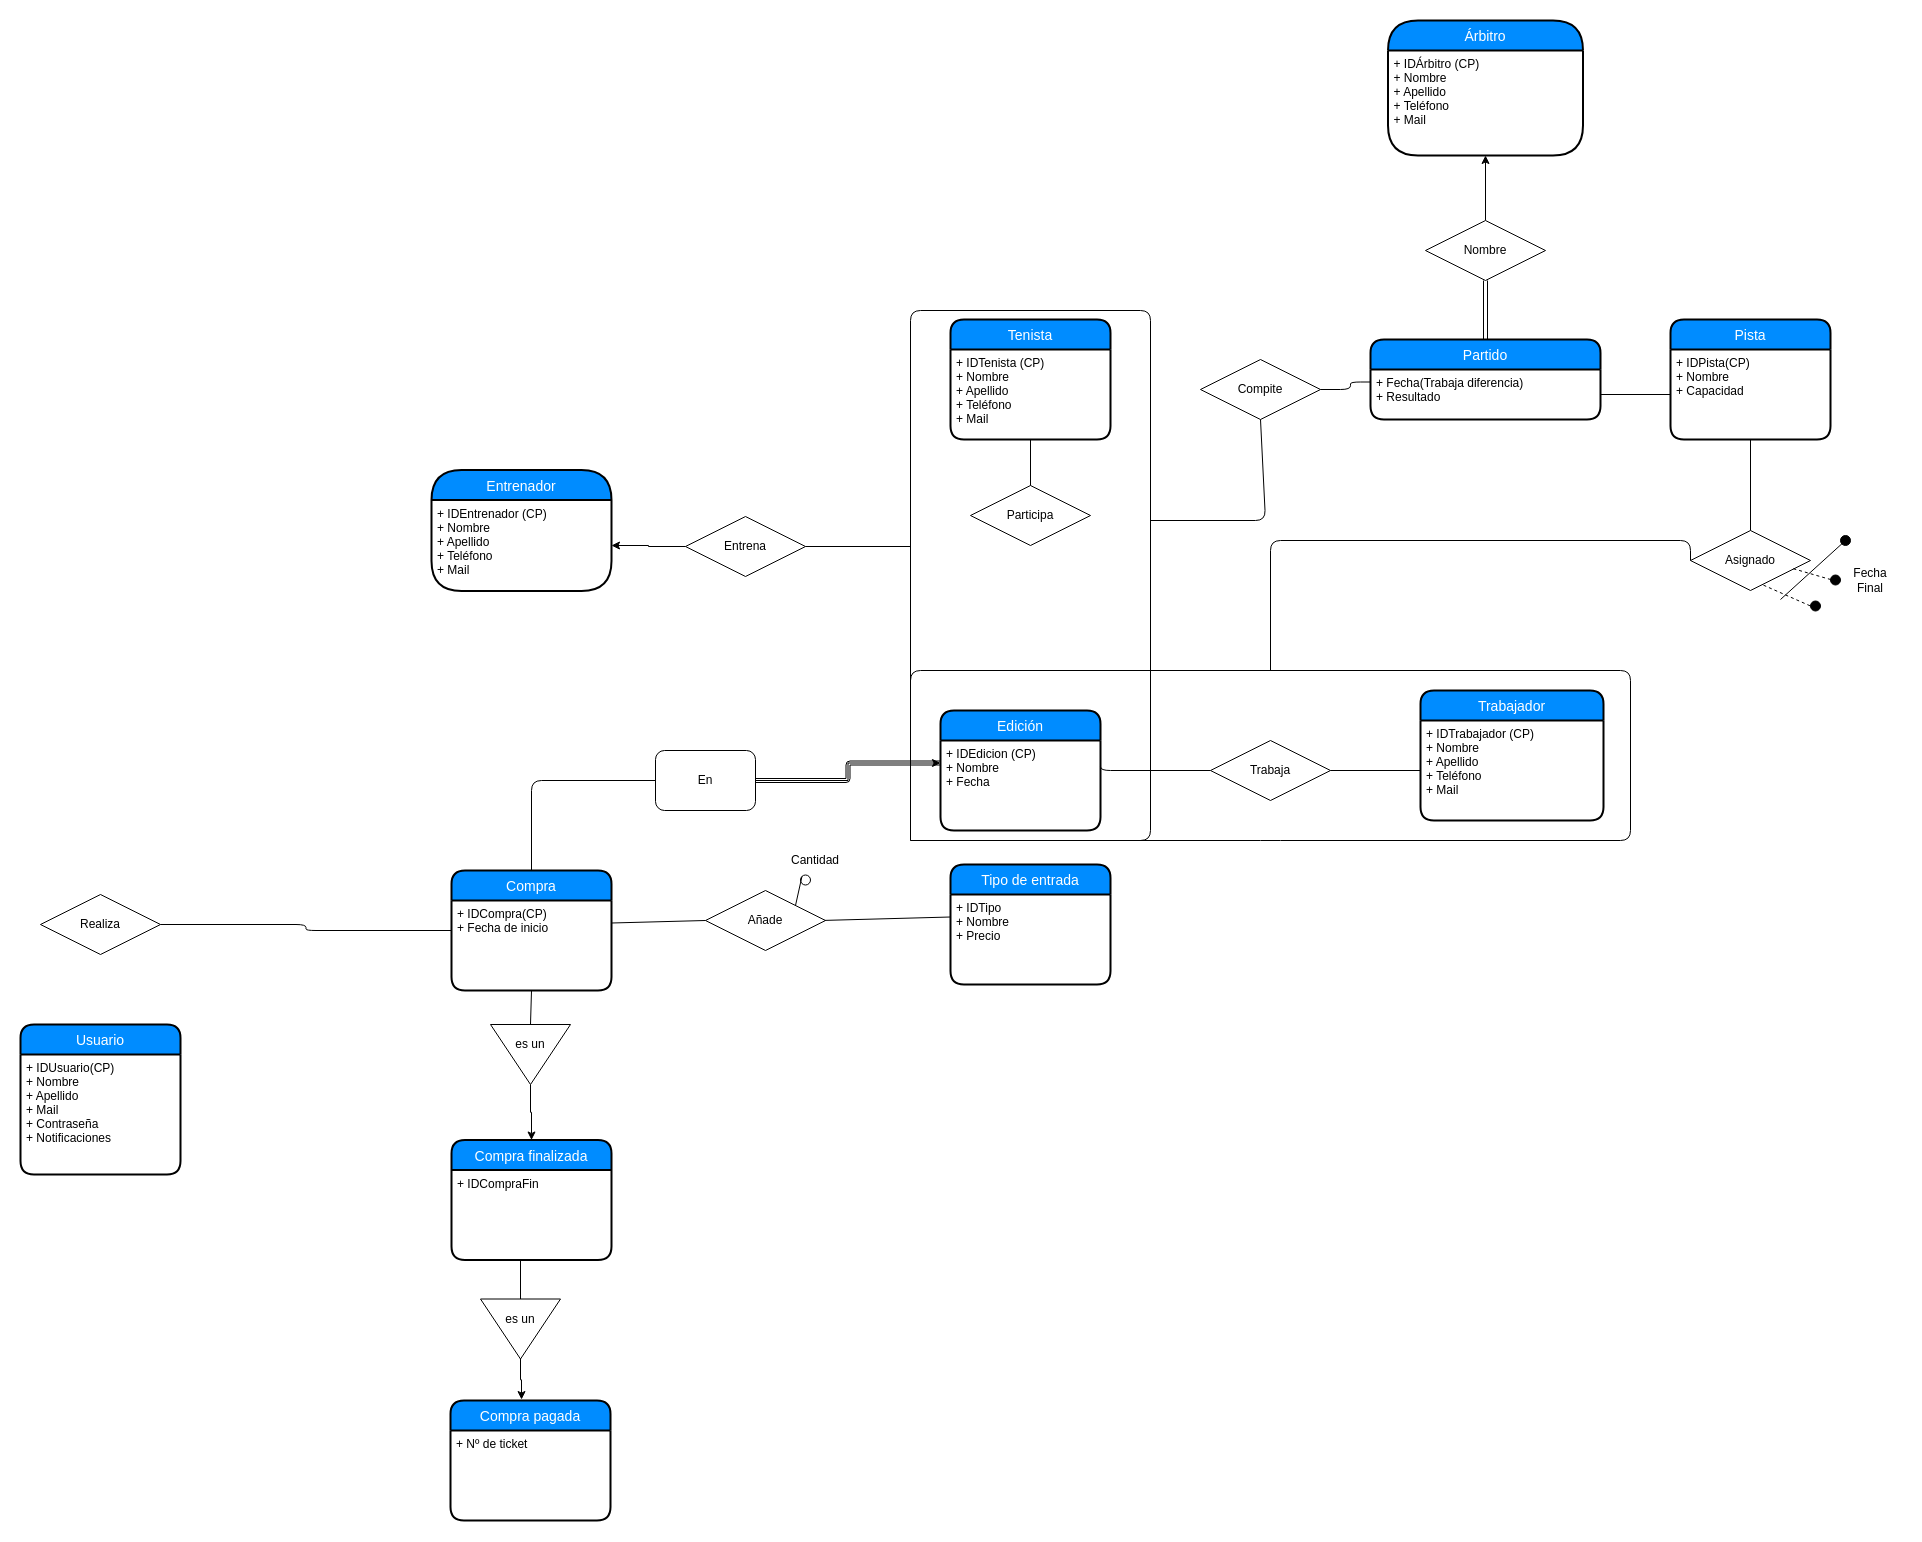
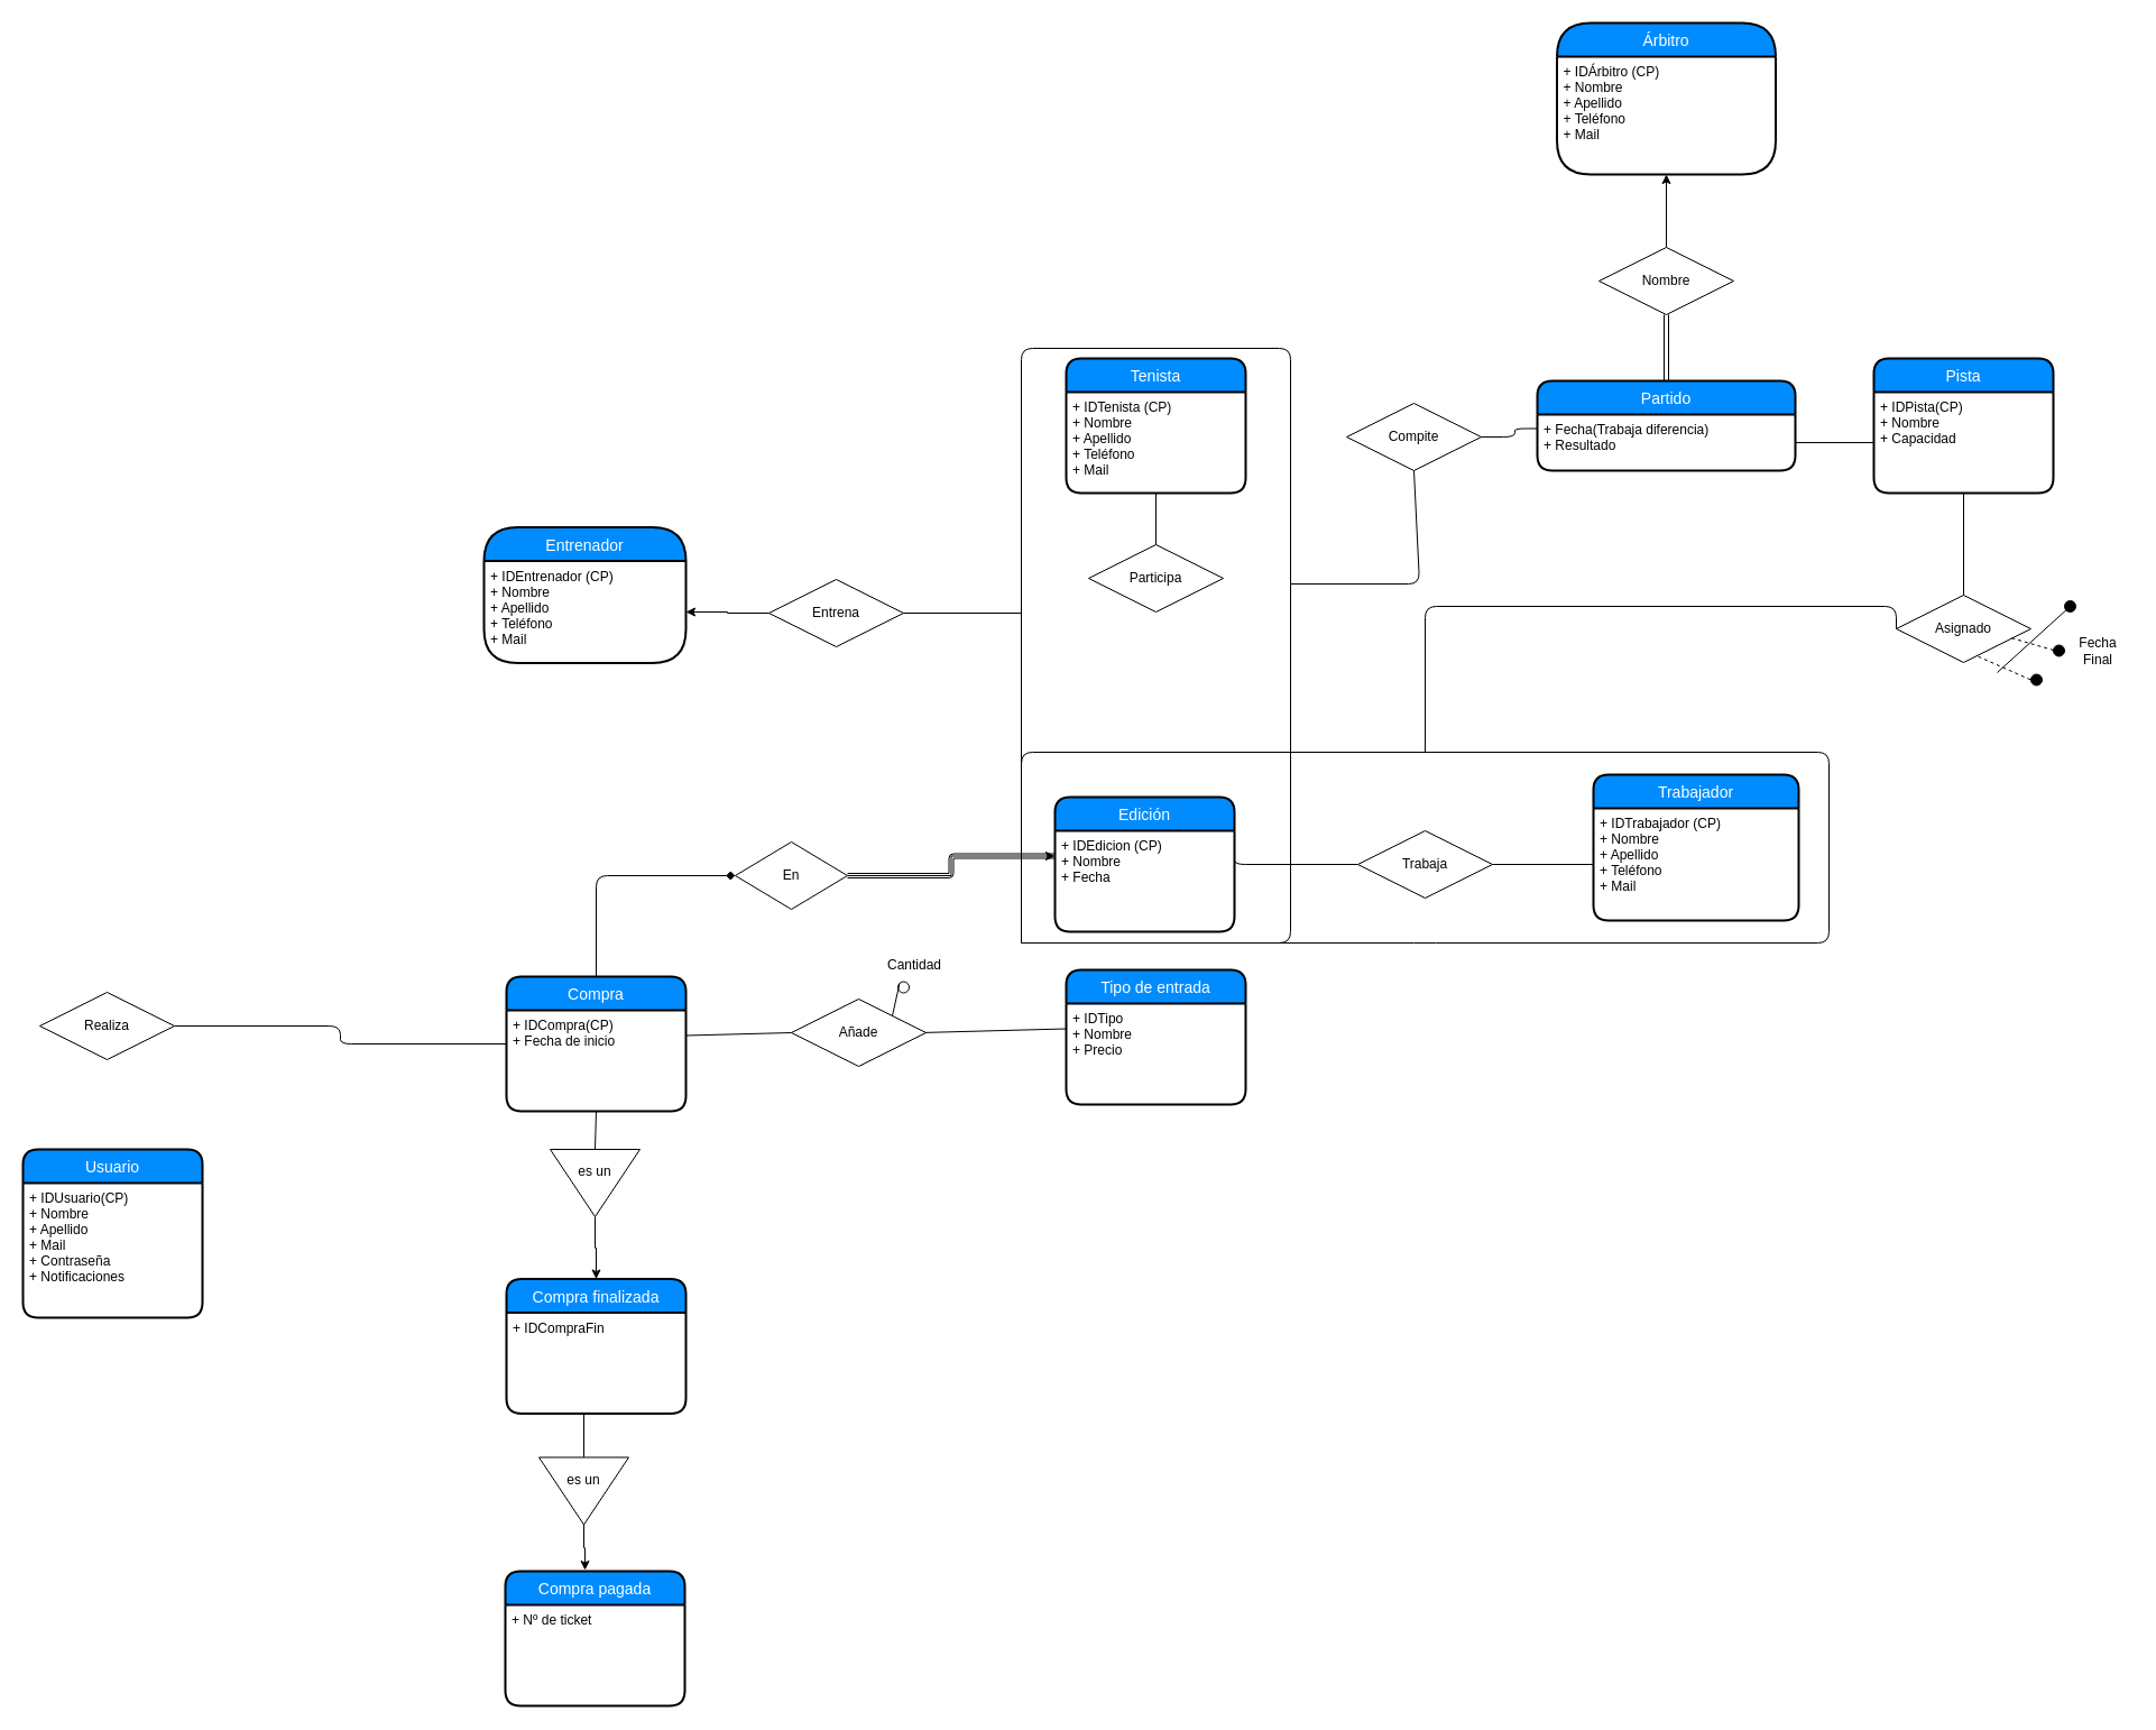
- <mxCell id="71" value="" style="endArrow=none;html=1;exitX=0.5;exitY=0;exitDx=0;exitDy=0;entryX=0;entryY=0.5;entryDx=0;entryDy=0;" parent="1" source="41" target="67" edge="1"><mxGeometry width="50" height="50" relative="1" as="geometry"><mxPoint x="500" y="810" as="sourcePoint" /><mxPoint x="550" y="760" as="targetPoint" /><Array as="points"><mxPoint x="531" y="780" /></Array></mxGeometry></mxCell>
+ <mxCell id="71" value="" style="endArrow=diamond;html=1;exitX=0.5;exitY=0;exitDx=0;exitDy=0;entryX=0;entryY=0.5;entryDx=0;entryDy=0;" parent="1" source="41" target="67" edge="1"><mxGeometry width="50" height="50" relative="1" as="geometry"><mxPoint x="500" y="810" as="sourcePoint" /><mxPoint x="550" y="760" as="targetPoint" /><Array as="points"><mxPoint x="531" y="780" /></Array></mxGeometry></mxCell>
- <mxCell id="67" value="En" style="whiteSpace=wrap;html=1;rounded=1;" parent="1" vertex="1"><mxGeometry x="655" y="750" width="100" height="60" as="geometry" /></mxCell>
+ <mxCell id="67" value="En" style="rhombus;whiteSpace=wrap;html=1;" parent="1" vertex="1"><mxGeometry x="655" y="750" width="100" height="60" as="geometry" /></mxCell>
- <mxCell id="43" value="Realiza" style="shape=rhombus;perimeter=rhombusPerimeter;whiteSpace=wrap;html=1;align=center;fillColor=#FFFFFF;" parent="1" vertex="1"><mxGeometry x="40" y="894" width="120" height="60" as="geometry" /></mxCell>
+ <mxCell id="43" value="Realiza" style="shape=rhombus;perimeter=rhombusPerimeter;whiteSpace=wrap;html=1;align=center;fillColor=#FFFFFF;" parent="1" vertex="1"><mxGeometry x="35" y="884" width="120" height="60" as="geometry" /></mxCell>
